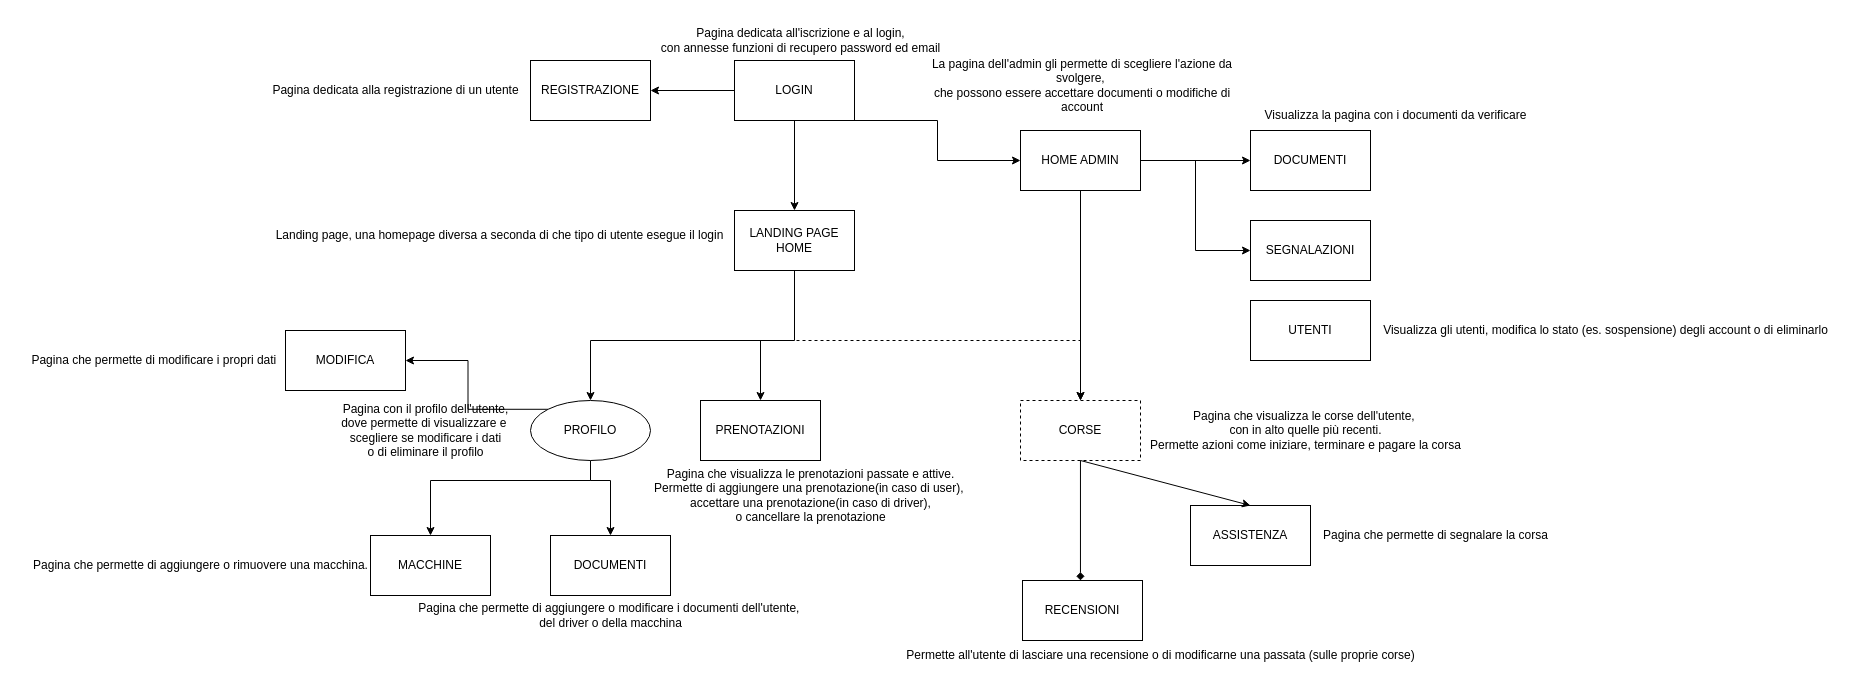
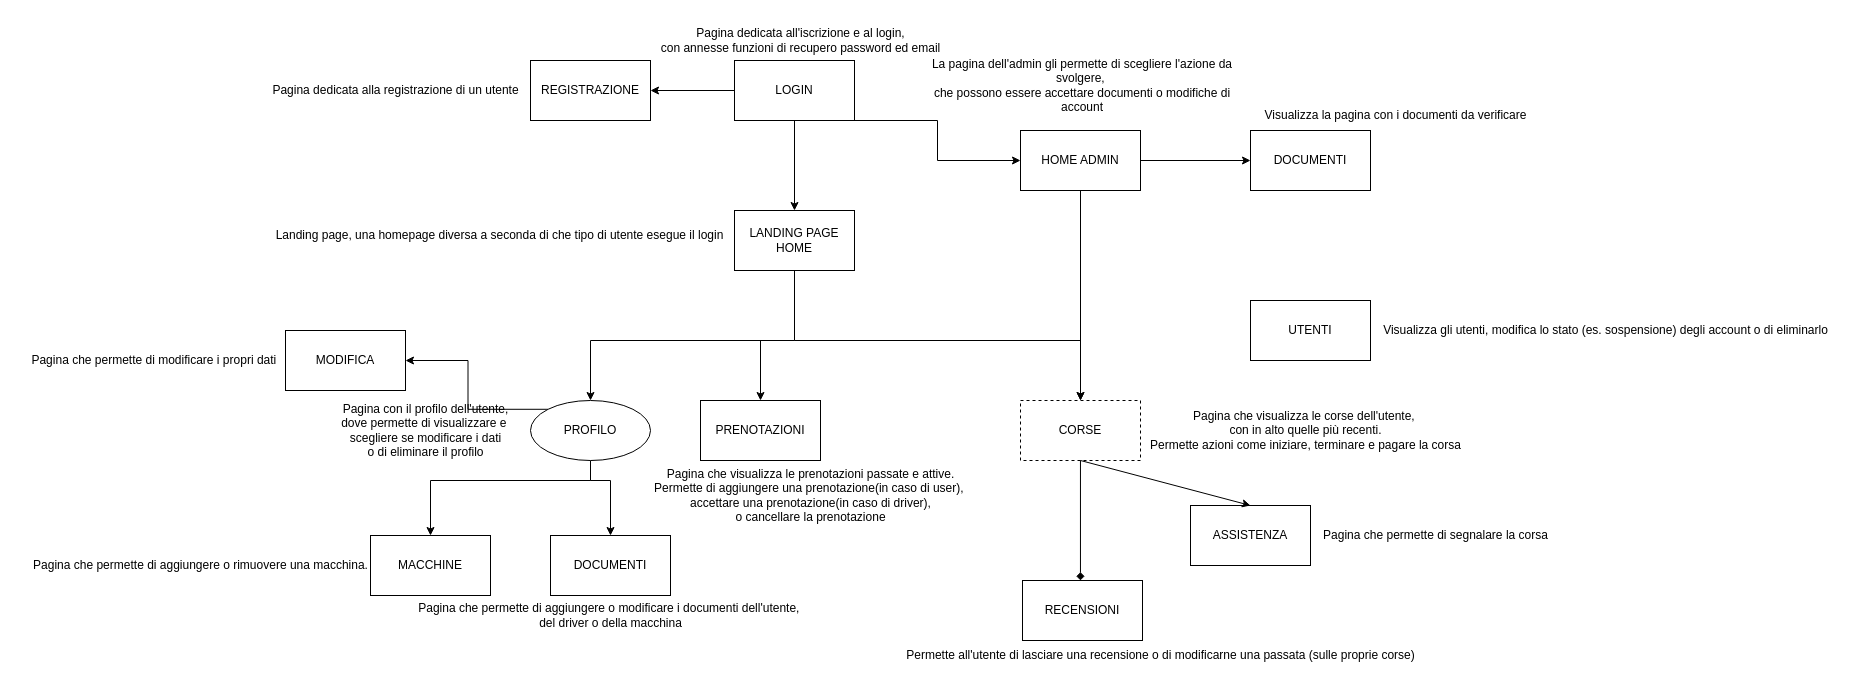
- <mxCell id="22" style="edgeStyle=orthogonalEdgeStyle;rounded=0;orthogonalLoop=1;jettySize=auto;html=1;entryX=0;entryY=0.5;entryDx=0;entryDy=0;" parent="1" source="24" target="29" edge="1"><mxGeometry relative="1" as="geometry" /></mxCell>
- <mxCell id="29" value="SEGNALAZIONI" style="rounded=0;whiteSpace=wrap;html=1;" parent="1" vertex="1"><mxGeometry x="1250" y="220" width="120" height="60" as="geometry" /></mxCell>
- <mxCell id="9" style="edgeStyle=orthogonalEdgeStyle;rounded=0;orthogonalLoop=1;jettySize=auto;html=1;entryX=0.5;entryY=0;entryDx=0;entryDy=0;dashed=1;" parent="1" source="10" target="18" edge="1"><mxGeometry relative="1" as="geometry"><mxPoint x="960" y="400" as="targetPoint" /><Array as="points"><mxPoint x="794" y="340" /><mxPoint x="1080" y="340" /></Array></mxGeometry></mxCell>
+ <mxCell id="9" style="edgeStyle=orthogonalEdgeStyle;rounded=0;orthogonalLoop=1;jettySize=auto;html=1;entryX=0.5;entryY=0;entryDx=0;entryDy=0;" parent="1" source="10" target="18" edge="1"><mxGeometry relative="1" as="geometry"><mxPoint x="960" y="400" as="targetPoint" /><Array as="points"><mxPoint x="794" y="340" /><mxPoint x="1080" y="340" /></Array></mxGeometry></mxCell>
